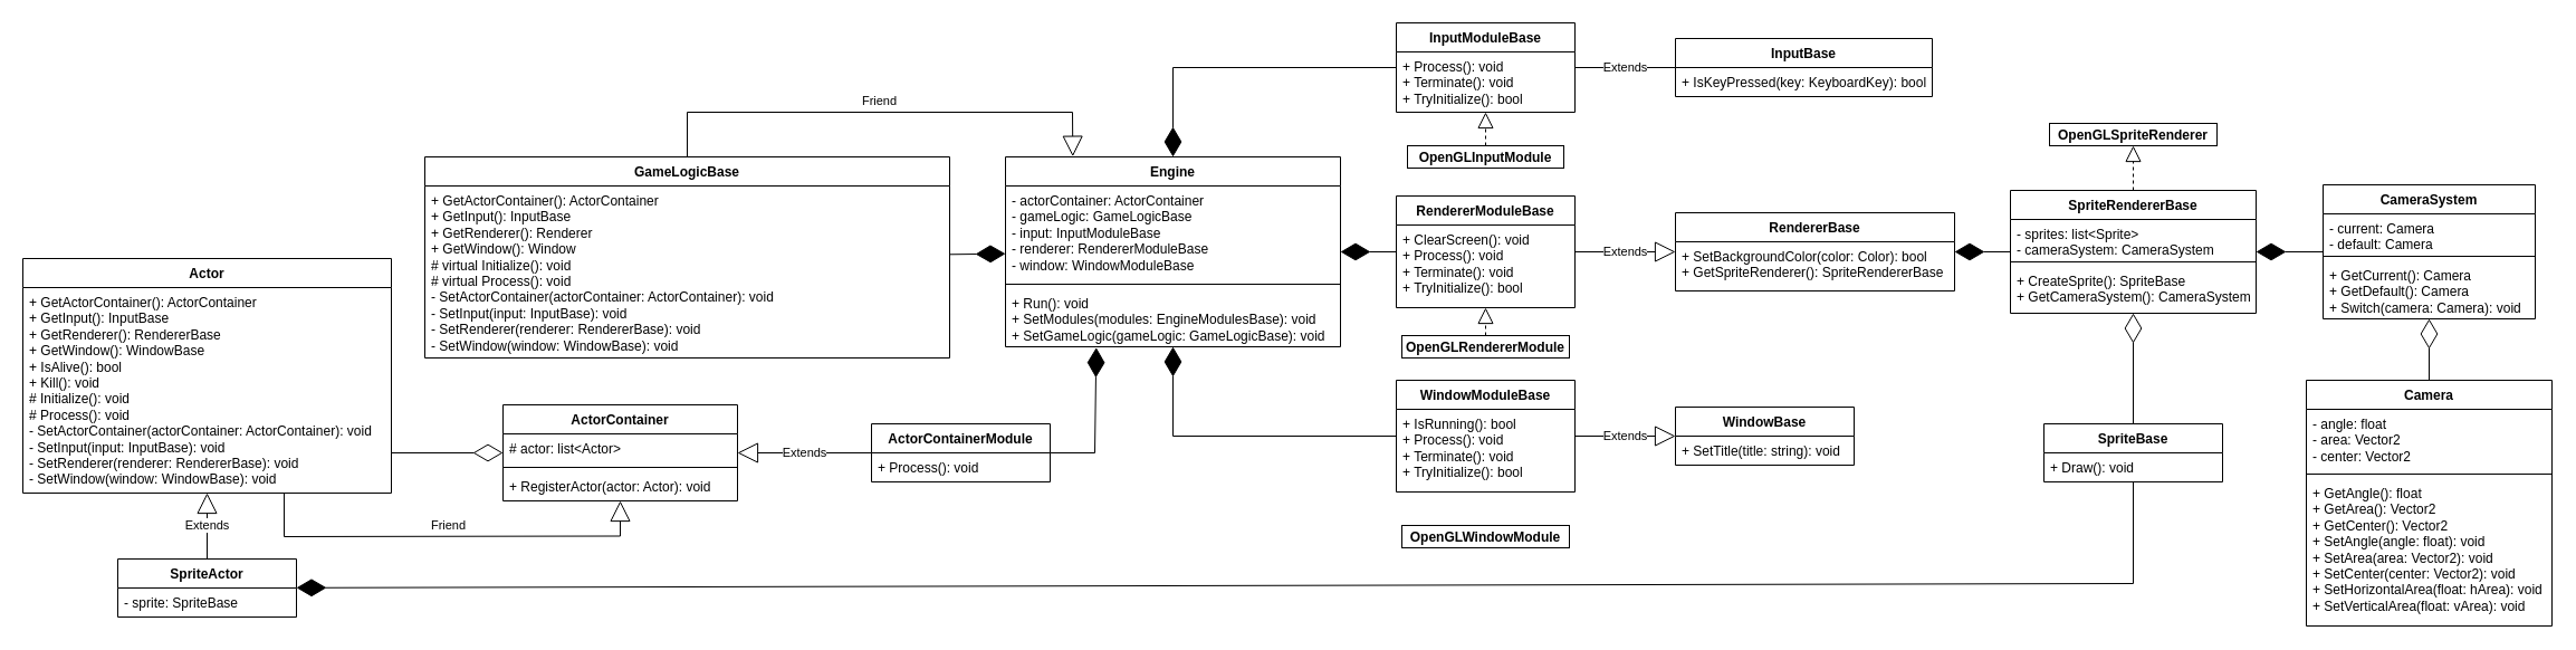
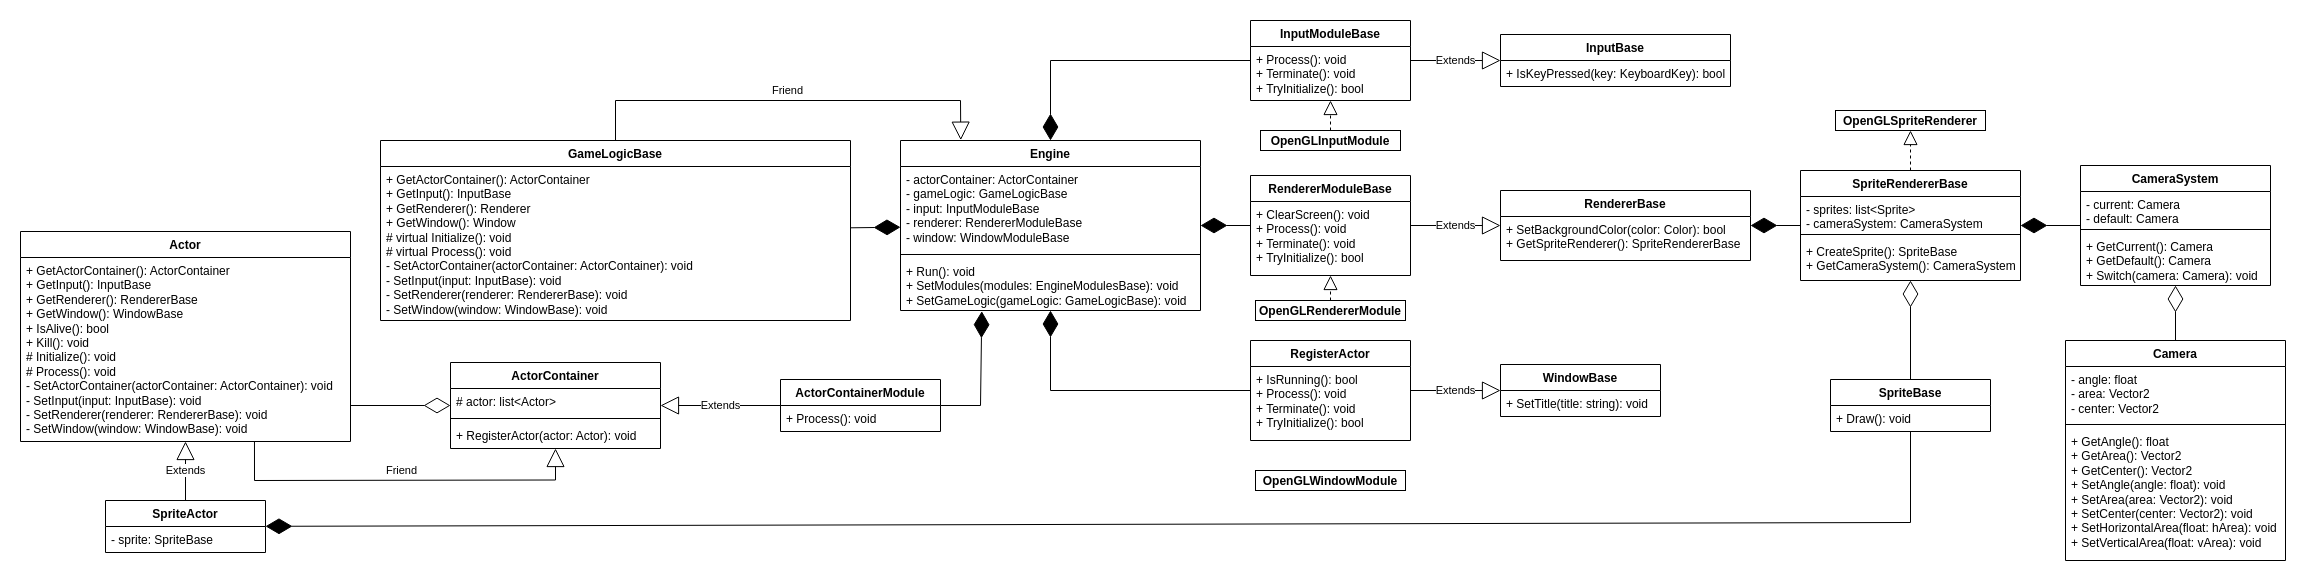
- <mxCell id="17" value="Extends" style="endArrow=none;endSize=16;endFill=0;html=1;rounded=0;" parent="1" source="7" target="15" edge="1"><mxGeometry width="160" relative="1" as="geometry"><mxPoint x="1090" y="290" as="sourcePoint" /><mxPoint x="1250" y="290" as="targetPoint" /></mxGeometry></mxCell>
+ <mxCell id="17" value="Extends" style="endArrow=block;endSize=16;endFill=0;html=1;rounded=0;" parent="1" source="7" target="15" edge="1"><mxGeometry width="160" relative="1" as="geometry"><mxPoint x="1090" y="290" as="sourcePoint" /><mxPoint x="1250" y="290" as="targetPoint" /></mxGeometry></mxCell>
- <mxCell id="11" value="WindowModuleBase" style="swimlane;fontStyle=1;align=center;verticalAlign=top;childLayout=stackLayout;horizontal=1;startSize=26;horizontalStack=0;resizeParent=1;resizeParentMax=0;resizeLast=0;collapsible=1;marginBottom=0;whiteSpace=wrap;html=1;" parent="1" vertex="1"><mxGeometry x="1250" y="340" width="160" height="100" as="geometry" /></mxCell>
+ <mxCell id="11" value="RegisterActor" style="swimlane;fontStyle=1;align=center;verticalAlign=top;childLayout=stackLayout;horizontal=1;startSize=26;horizontalStack=0;resizeParent=1;resizeParentMax=0;resizeLast=0;collapsible=1;marginBottom=0;whiteSpace=wrap;html=1;" parent="1" vertex="1"><mxGeometry x="1250" y="340" width="160" height="100" as="geometry" /></mxCell>
